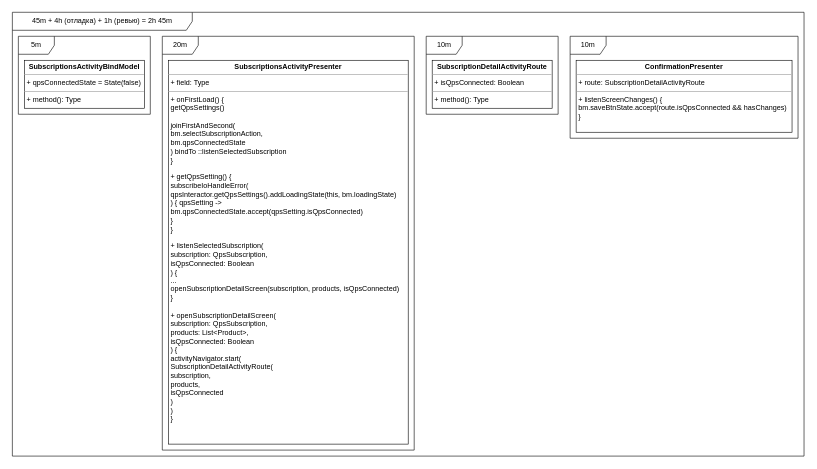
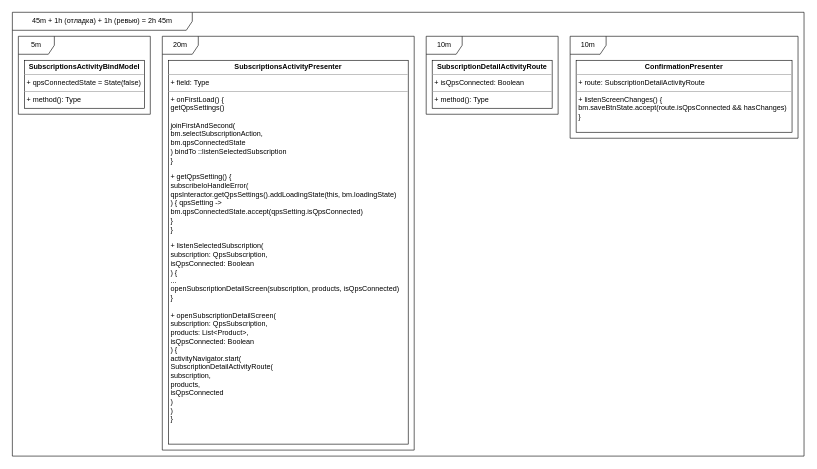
- <mxCell id="10" value="45m + 4h (отладка) + 1h (ревью) = 2h 45m" style="shape=umlFrame;whiteSpace=wrap;html=1;width=300;height=30;" vertex="1" parent="1"><mxGeometry x="20" width="1320" height="740" as="geometry" y="20" /></mxCell>
+ <mxCell id="10" value="45m + 1h (отладка) + 1h (ревью) = 2h 45m" style="shape=umlFrame;whiteSpace=wrap;html=1;width=300;height=30;" vertex="1" parent="1"><mxGeometry x="20" width="1320" height="740" as="geometry" y="20" /></mxCell>
